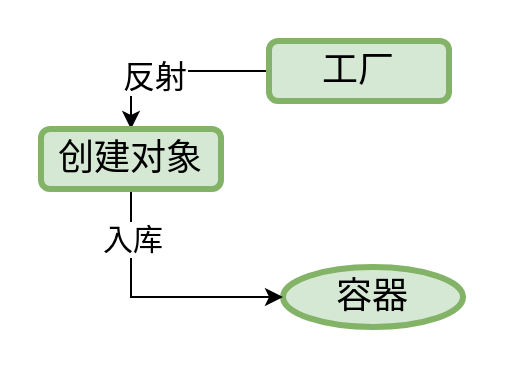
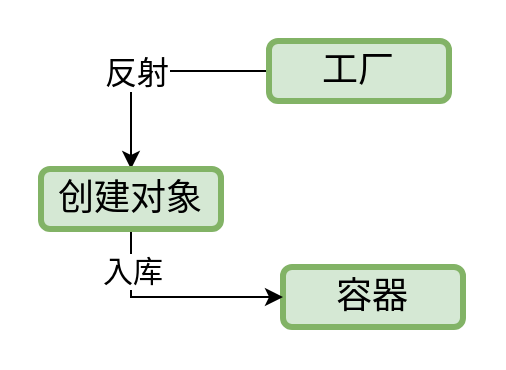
- <mxCell id="8" value="&lt;span style=&quot;font-size: 18px;&quot;&gt;创建对象&lt;/span&gt;" style="rounded=1;whiteSpace=wrap;html=1;strokeColor=#82b366;strokeWidth=3;fillColor=#d5e8d4;" vertex="1" parent="1"><mxGeometry x="20" y="64" width="90" height="30" as="geometry" /></mxCell>
+ <mxCell id="8" value="&lt;span style=&quot;font-size: 18px;&quot;&gt;创建对象&lt;/span&gt;" style="rounded=1;whiteSpace=wrap;html=1;strokeColor=#82b366;strokeWidth=3;fillColor=#d5e8d4;" vertex="1" parent="1"><mxGeometry x="20" y="84" width="90" height="30" as="geometry" /></mxCell>
- <mxCell id="5" value="&lt;font style=&quot;font-size: 18px;&quot;&gt;容器&lt;/font&gt;" style="ellipse;whiteSpace=wrap;html=1;strokeColor=#82b366;strokeWidth=3;fillColor=#d5e8d4;" vertex="1" parent="1"><mxGeometry x="141" y="133" width="90" height="30" as="geometry" /></mxCell>
+ <mxCell id="5" value="&lt;font style=&quot;font-size: 18px;&quot;&gt;容器&lt;/font&gt;" style="rounded=1;whiteSpace=wrap;html=1;strokeColor=#82b366;strokeWidth=3;fillColor=#d5e8d4;" vertex="1" parent="1"><mxGeometry x="141" y="133" width="90" height="30" as="geometry" /></mxCell>
